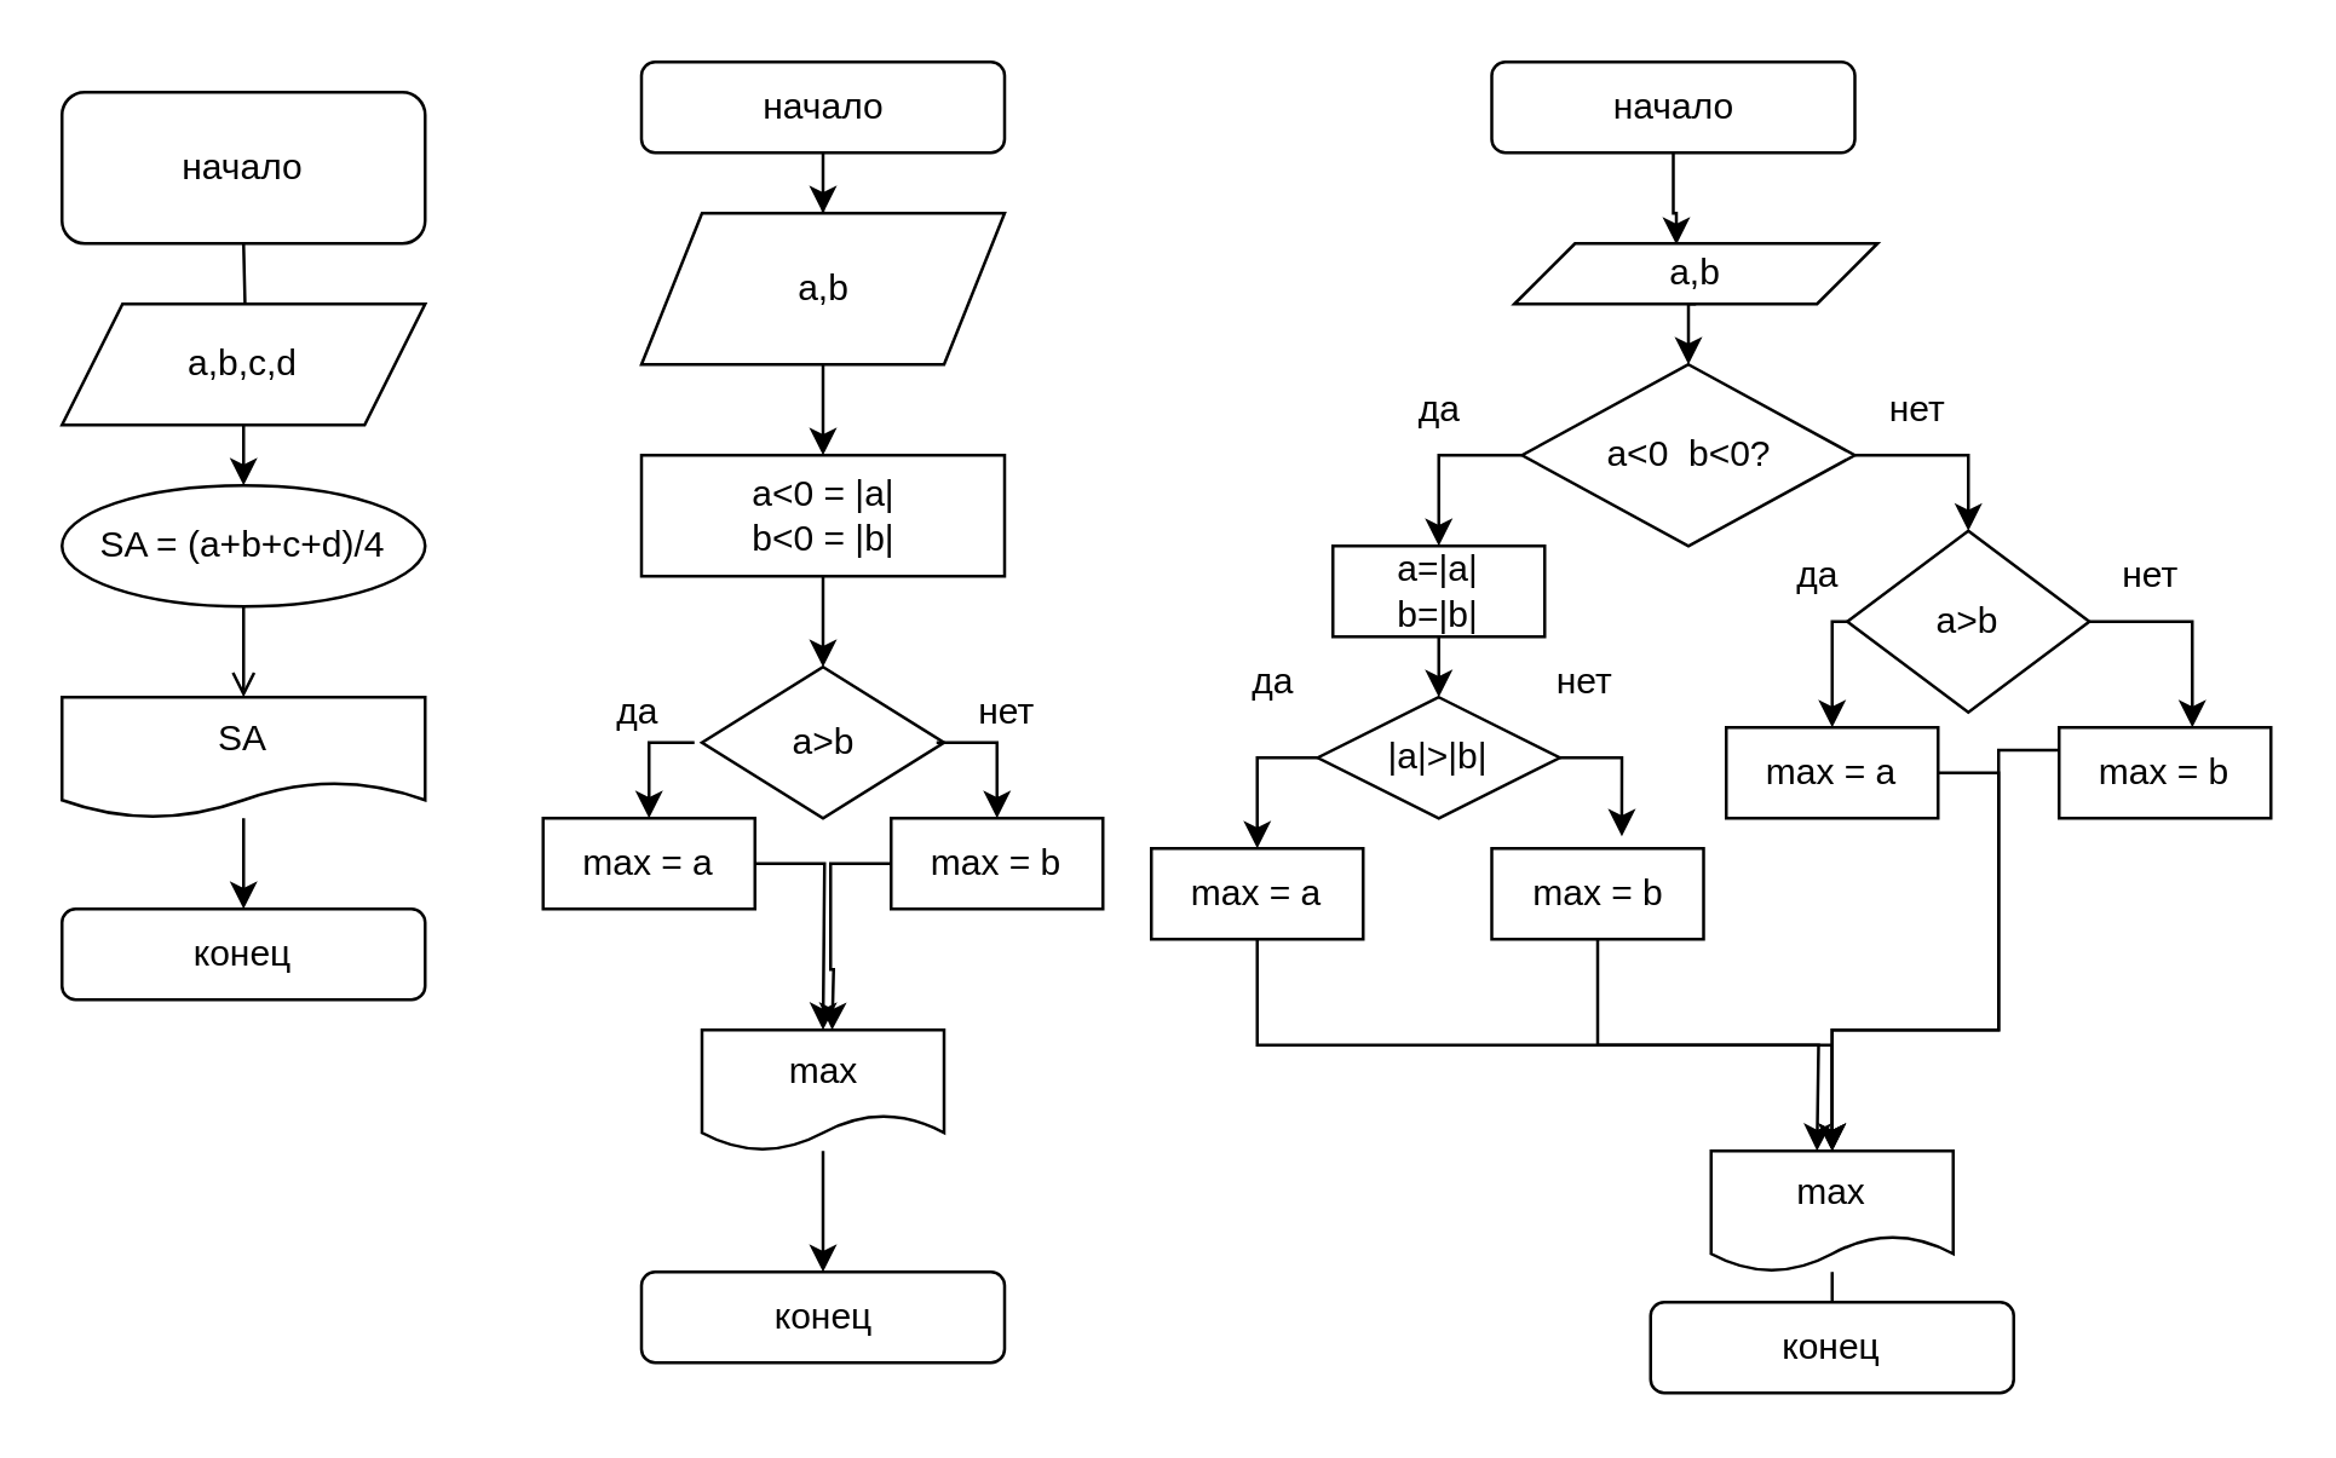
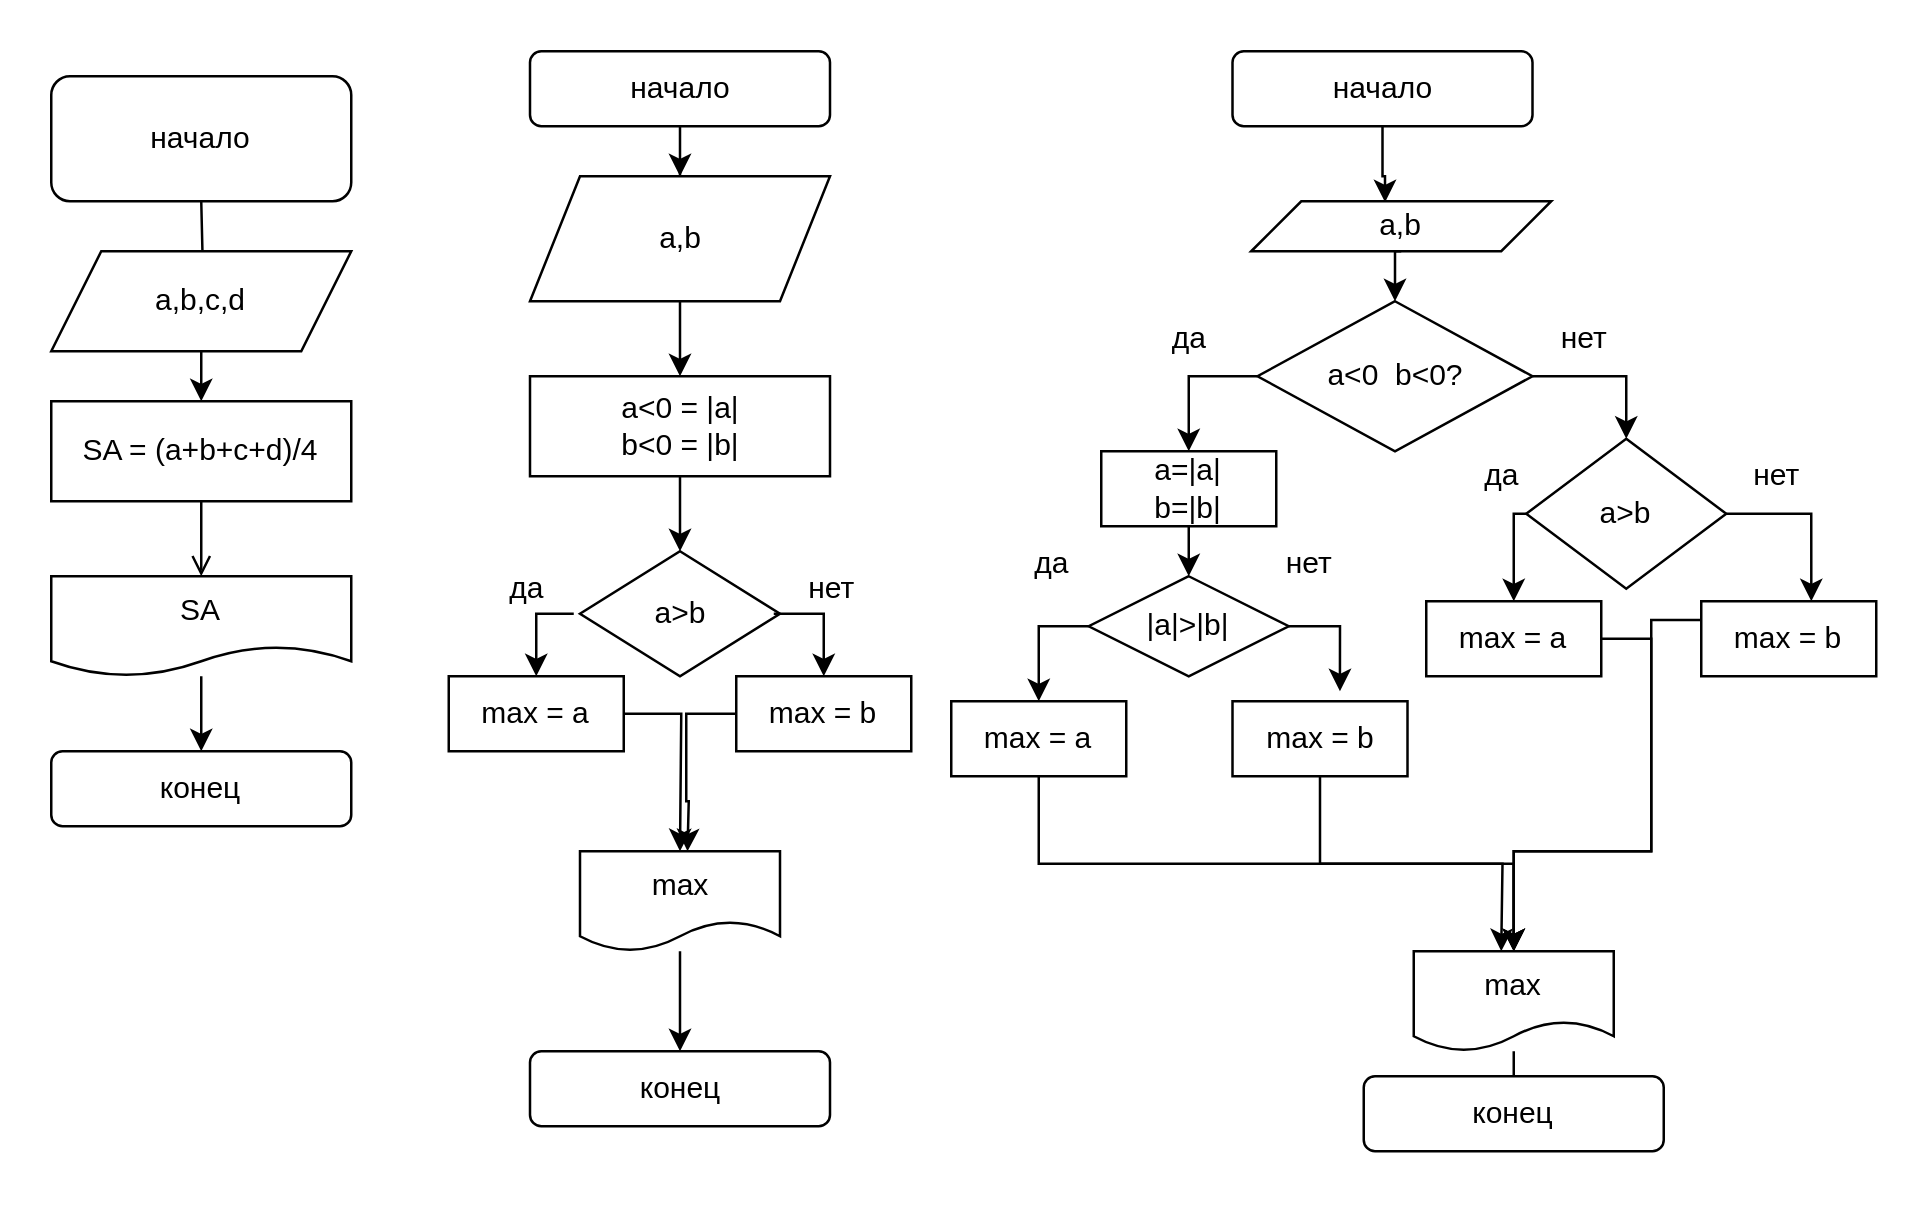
- <mxCell id="7" value="SA = (a+b+c+d)/4" style="ellipse;whiteSpace=wrap;html=1;" parent="1" vertex="1"><mxGeometry x="20" y="160" width="120" height="40" as="geometry" /></mxCell>
+ <mxCell id="7" value="SA = (a+b+c+d)/4" style="rounded=0;whiteSpace=wrap;html=1;" parent="1" vertex="1"><mxGeometry x="20" y="160" width="120" height="40" as="geometry" /></mxCell>
